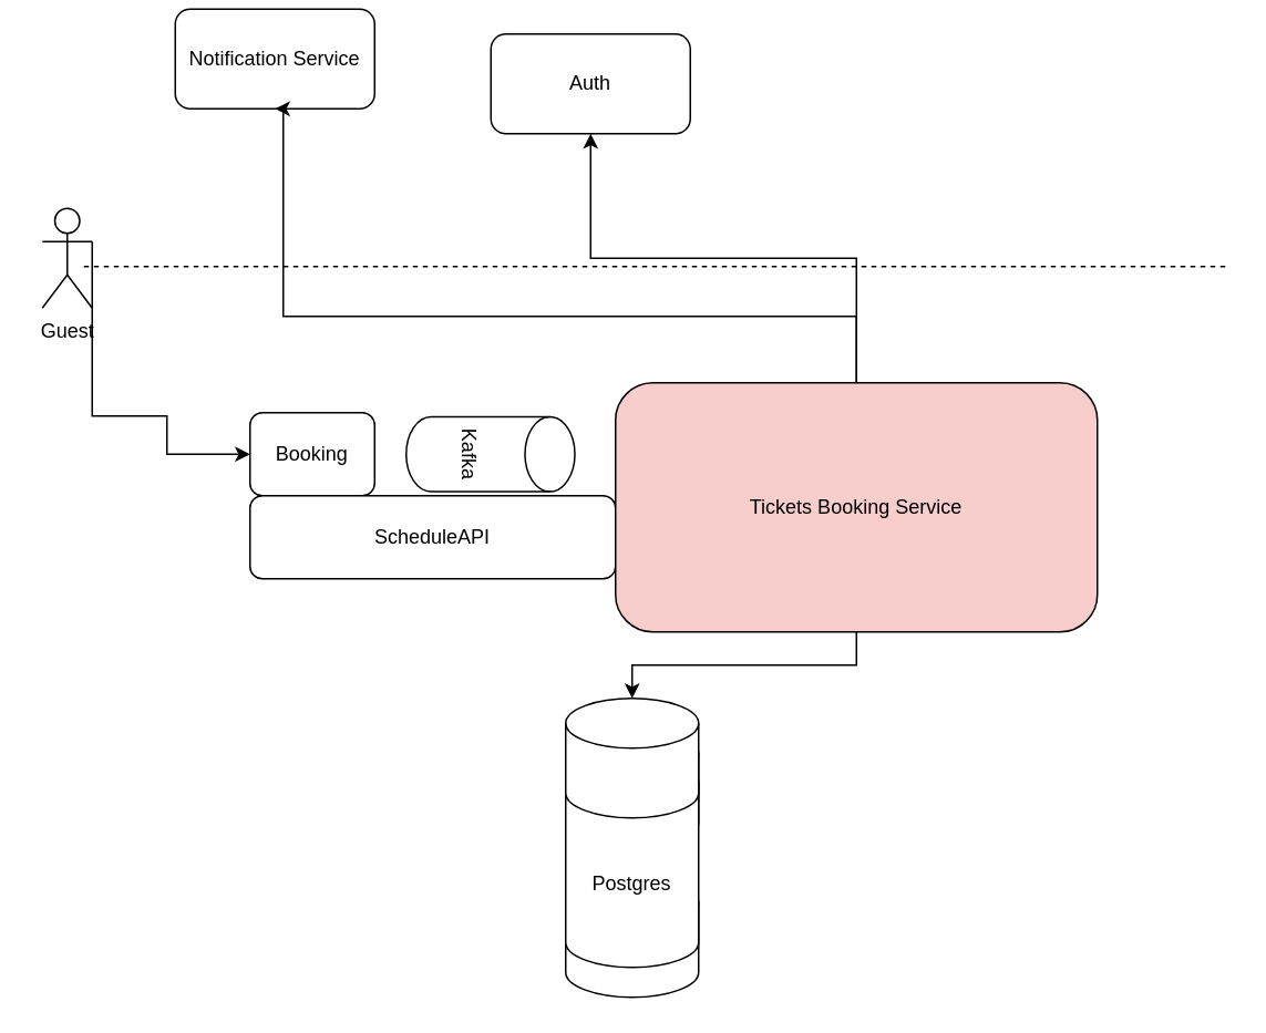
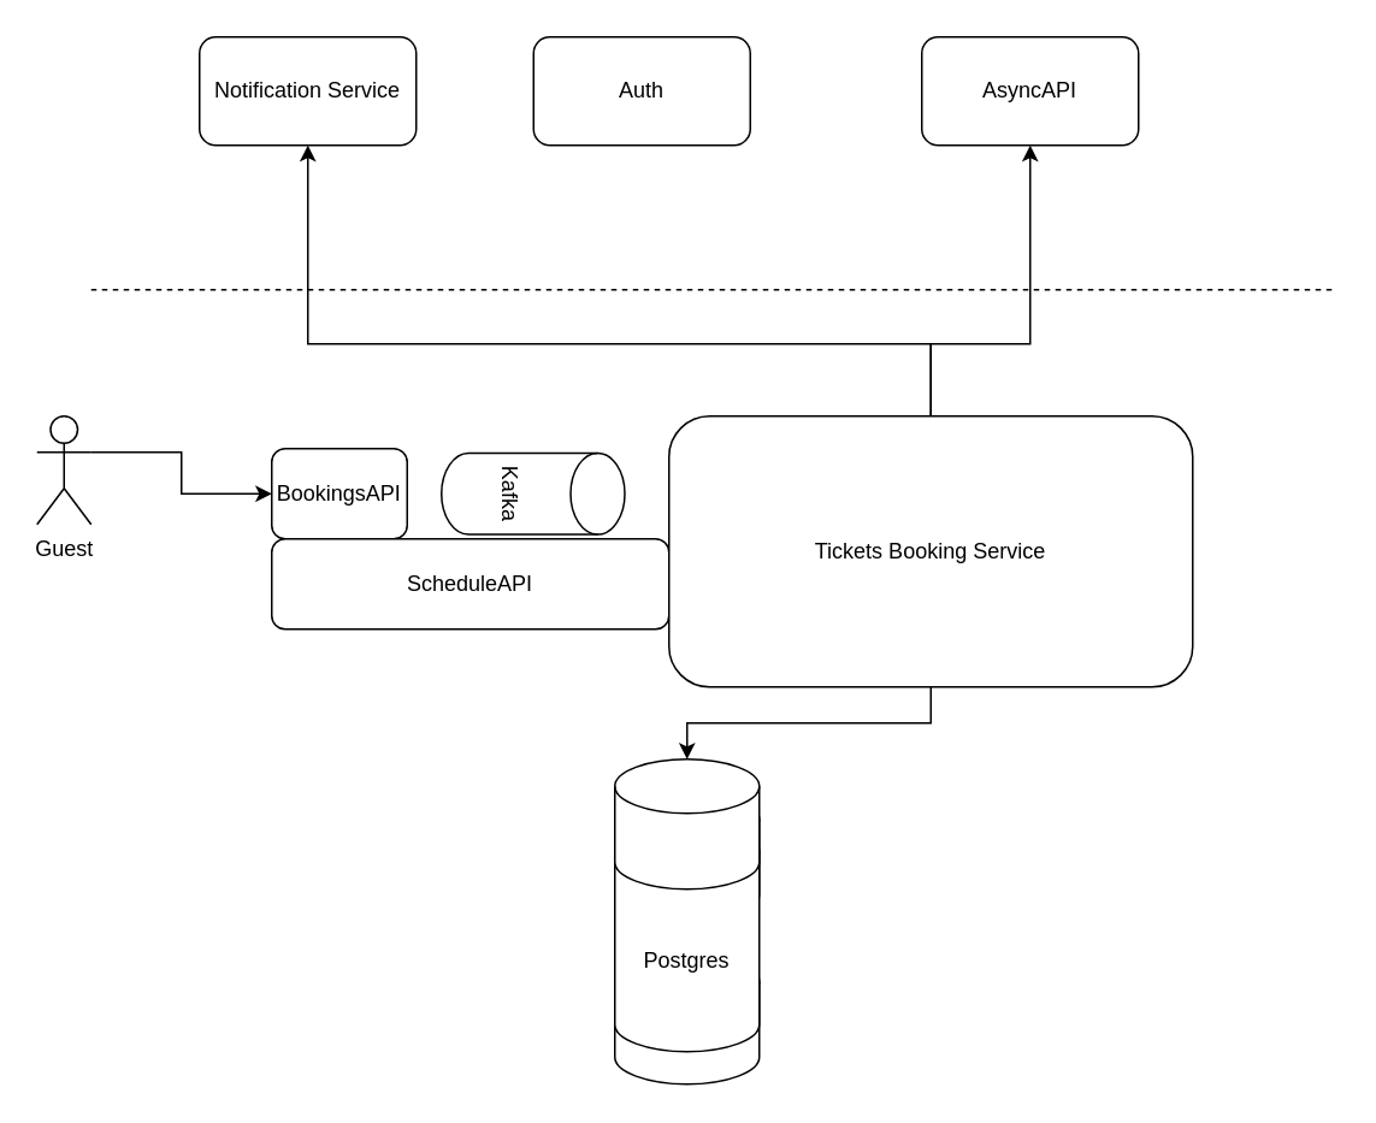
- <mxCell id="2" value="Notification Service" style="rounded=1;whiteSpace=wrap;html=1;" parent="1" vertex="1"><mxGeometry x="105" y="5" width="120" height="60" as="geometry" /></mxCell>
+ <mxCell id="2" value="Notification Service" style="rounded=1;whiteSpace=wrap;html=1;" parent="1" vertex="1"><mxGeometry x="110" y="20" width="120" height="60" as="geometry" /></mxCell>
+ <mxCell id="4" value="AsyncAPI" style="rounded=1;whiteSpace=wrap;html=1;" parent="1" vertex="1"><mxGeometry x="510" y="20" width="120" height="60" as="geometry" /></mxCell>
- <mxCell id="15" value="Guest" style="shape=umlActor;verticalLabelPosition=bottom;verticalAlign=top;html=1;outlineConnect=0;" parent="1" vertex="1"><mxGeometry x="25" y="125" width="30" height="60" as="geometry" /></mxCell>
+ <mxCell id="15" value="Guest" style="shape=umlActor;verticalLabelPosition=bottom;verticalAlign=top;html=1;outlineConnect=0;" parent="1" vertex="1"><mxGeometry x="20" y="230" width="30" height="60" as="geometry" /></mxCell>
- <mxCell id="7" style="edgeStyle=orthogonalEdgeStyle;rounded=0;orthogonalLoop=1;jettySize=auto;html=1;exitX=0.5;exitY=0;exitDx=0;exitDy=0;entryX=0.5;entryY=1;entryDx=0;entryDy=0;" parent="1" source="21" target="3" edge="1"><mxGeometry relative="1" as="geometry" /></mxCell>
+ <mxCell id="8" style="edgeStyle=orthogonalEdgeStyle;rounded=0;orthogonalLoop=1;jettySize=auto;html=1;exitX=0.5;exitY=0;exitDx=0;exitDy=0;entryX=0.5;entryY=1;entryDx=0;entryDy=0;" parent="1" source="21" target="4" edge="1"><mxGeometry relative="1" as="geometry"><Array as="points"><mxPoint x="515" y="190" /><mxPoint x="570" y="190" /></Array></mxGeometry></mxCell>
- <mxCell id="17" value="Booking" style="rounded=1;whiteSpace=wrap;html=1;" parent="16" vertex="1"><mxGeometry x="-20" y="28" width="75" height="50" as="geometry" /></mxCell>
+ <mxCell id="17" value="BookingsAPI" style="rounded=1;whiteSpace=wrap;html=1;" parent="16" vertex="1"><mxGeometry x="-20" y="28" width="75" height="50" as="geometry" /></mxCell>
- <mxCell id="21" value="Tickets Booking Service" style="rounded=1;whiteSpace=wrap;html=1;fillColor=#f8cecc;" parent="1" vertex="1"><mxGeometry x="370" y="230" width="290" height="150" as="geometry" /></mxCell>
+ <mxCell id="21" value="Tickets Booking Service" style="rounded=1;whiteSpace=wrap;html=1;" parent="1" vertex="1"><mxGeometry x="370" y="230" width="290" height="150" as="geometry" /></mxCell>
